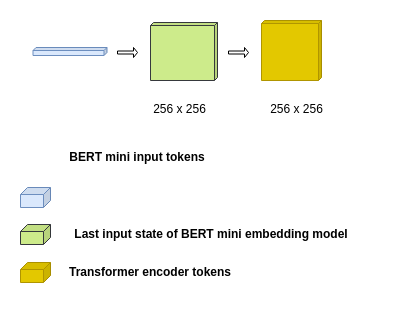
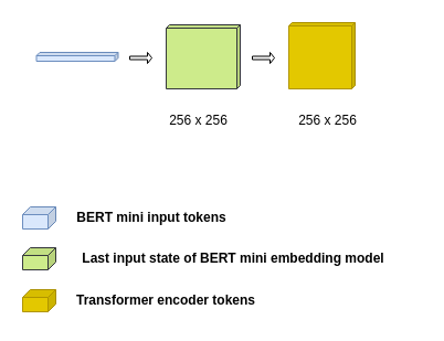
- <mxCell id="9" value="&lt;b&gt;BERT mini input tokens&lt;/b&gt;" style="text;html=1;strokeColor=none;fillColor=none;align=center;verticalAlign=middle;whiteSpace=wrap;rounded=0;" vertex="1" parent="1"><mxGeometry x="66.25" y="142" width="141.5" height="30" as="geometry" /></mxCell>
+ <mxCell id="9" value="&lt;b&gt;BERT mini input tokens&lt;/b&gt;" style="text;html=1;strokeColor=none;fillColor=none;align=center;verticalAlign=middle;whiteSpace=wrap;rounded=0;" vertex="1" parent="1"><mxGeometry x="66.25" y="182" width="141.5" height="30" as="geometry" /></mxCell>
